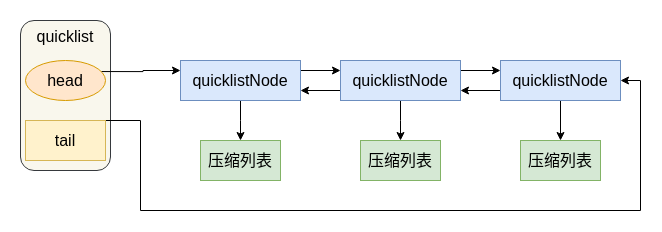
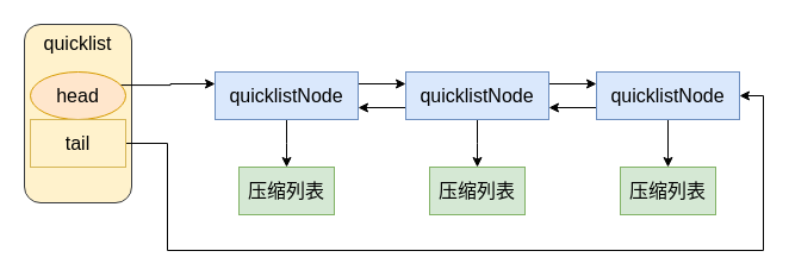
- <mxCell id="15" value="&lt;span style=&quot;font-size: 16px;&quot;&gt;quicklist&lt;/span&gt;" style="rounded=1;whiteSpace=wrap;html=1;verticalAlign=top;fontSize=16;fillColor=#f9f7ed;strokeColor=#36393d;" vertex="1" parent="1"><mxGeometry x="20" y="20" width="90" height="150" as="geometry" /></mxCell>
+ <mxCell id="15" value="&lt;span style=&quot;font-size: 16px;&quot;&gt;quicklist&lt;/span&gt;" style="rounded=1;whiteSpace=wrap;html=1;verticalAlign=top;fontSize=16;fillColor=#fff2cc;strokeColor=#36393d;" vertex="1" parent="1"><mxGeometry x="20" y="20" width="90" height="150" as="geometry" /></mxCell>
- <mxCell id="19" value="tail" style="rounded=0;whiteSpace=wrap;html=1;fontSize=16;fillColor=#fff2cc;strokeColor=#d6b656;" vertex="1" parent="1"><mxGeometry x="25" y="120" width="80" height="40" as="geometry" /></mxCell>
+ <mxCell id="19" value="tail" style="rounded=0;whiteSpace=wrap;html=1;fontSize=16;fillColor=#fff2cc;strokeColor=#d6b656;" vertex="1" parent="1"><mxGeometry x="25" y="100" width="80" height="40" as="geometry" /></mxCell>
